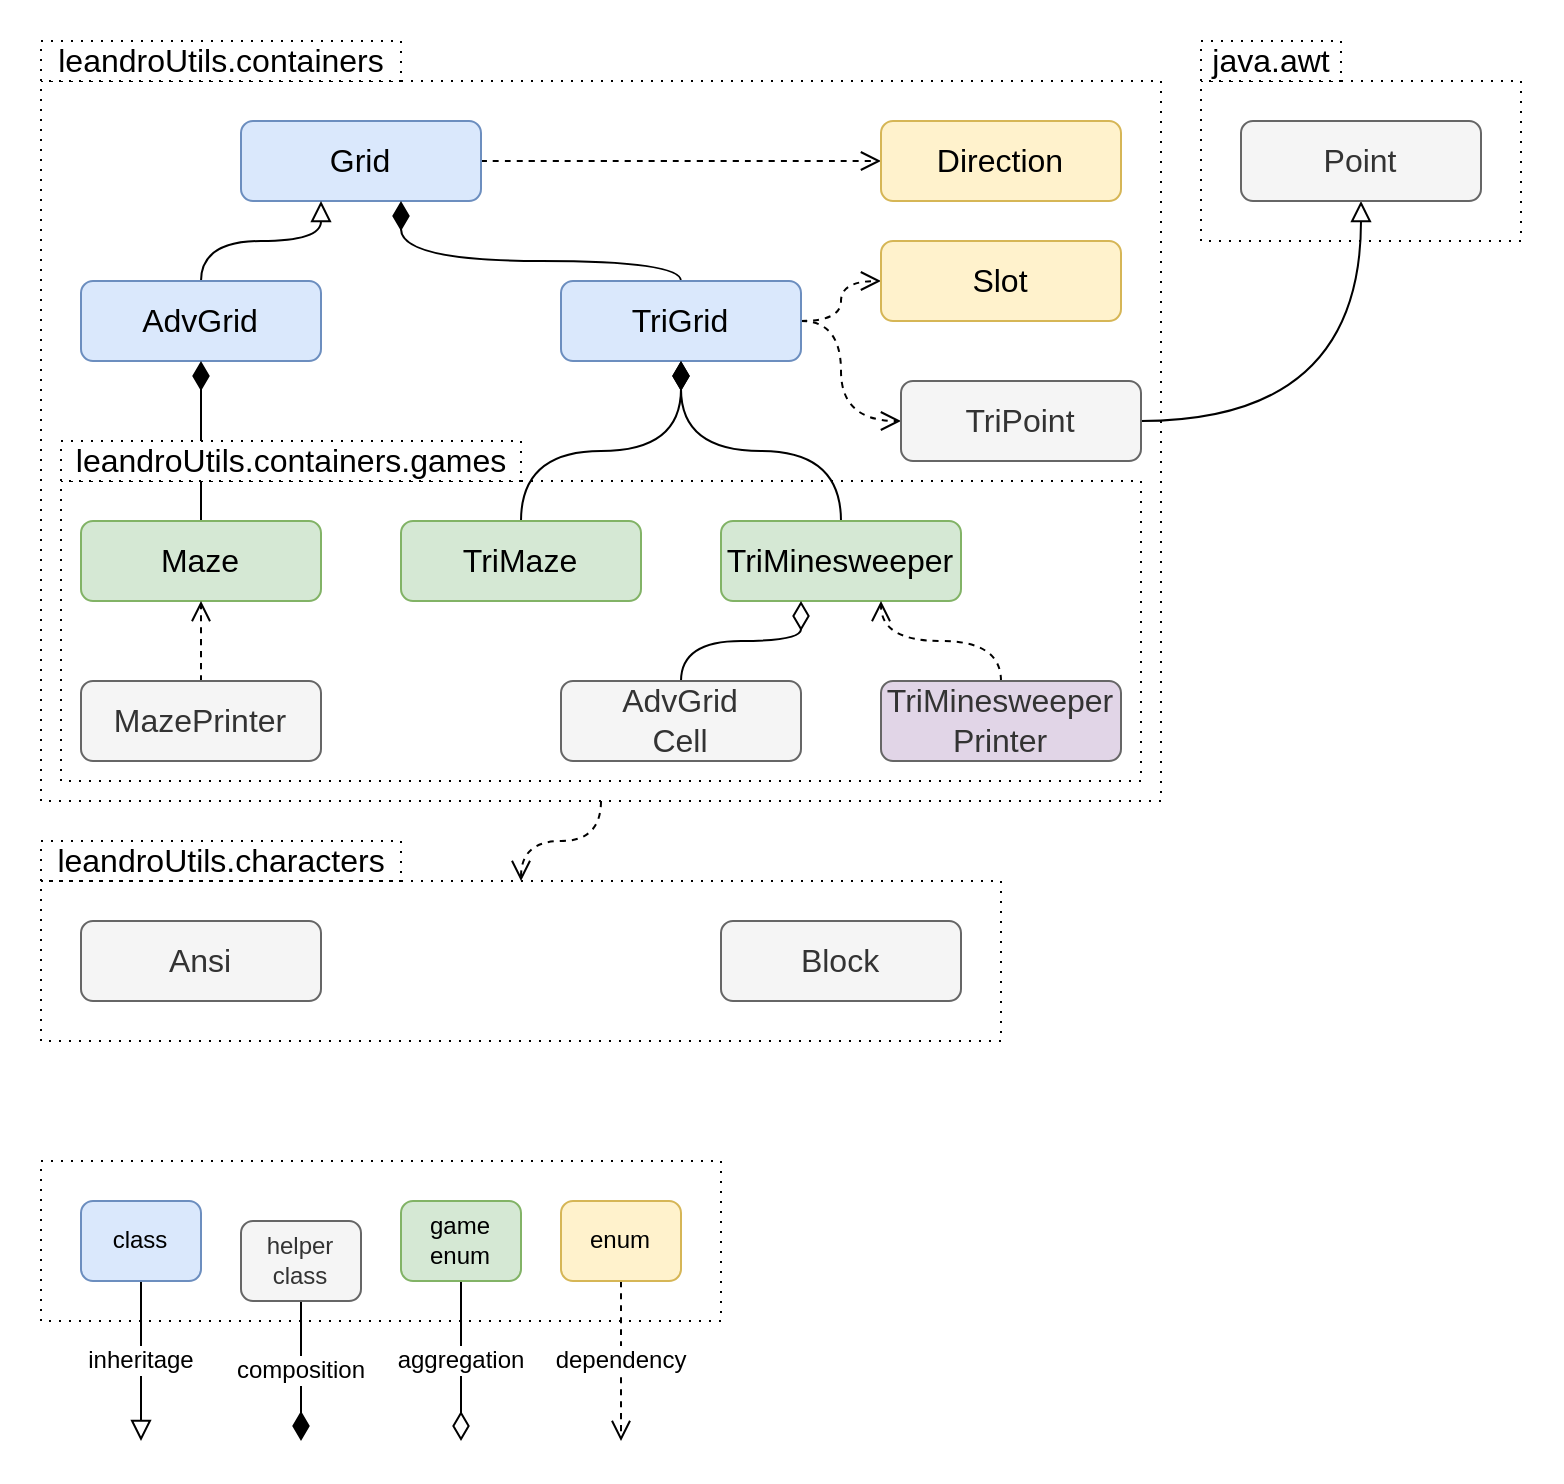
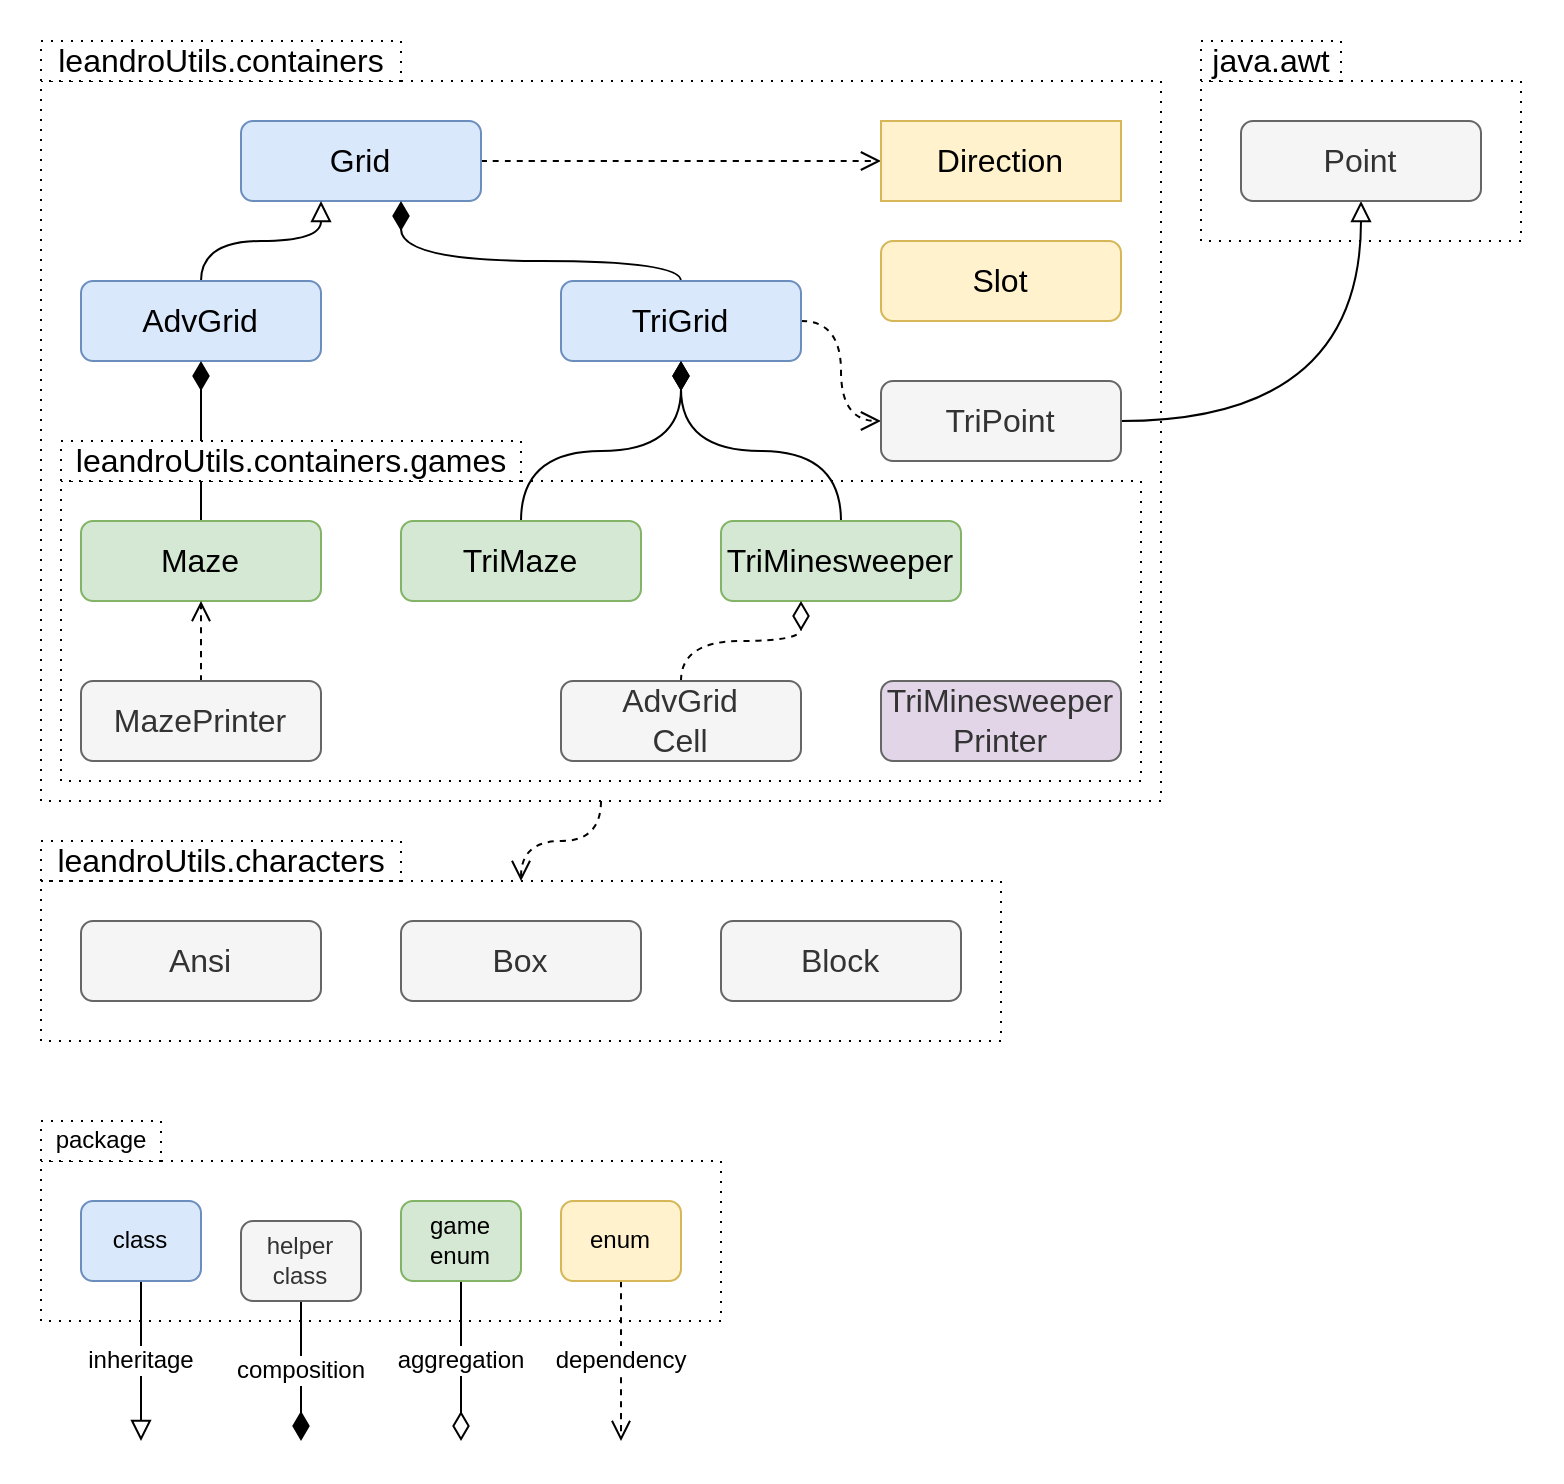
- <mxCell id="24" value="Direction" style="rounded=1;whiteSpace=wrap;html=1;fontSize=16;fillColor=#fff2cc;strokeColor=#d6b656;" parent="1" vertex="1"><mxGeometry x="440" y="60" width="120" height="40" as="geometry" /></mxCell>
+ <mxCell id="24" value="Direction" style="whiteSpace=wrap;html=1;fontSize=16;fillColor=#fff2cc;strokeColor=#d6b656;rounded=0;" parent="1" vertex="1"><mxGeometry x="440" y="60" width="120" height="40" as="geometry" /></mxCell>
- <mxCell id="12" style="edgeStyle=orthogonalEdgeStyle;curved=1;rounded=0;orthogonalLoop=1;jettySize=auto;html=1;dashed=1;fontSize=12;fontColor=#000000;endArrow=open;endFill=0;startSize=6;endSize=8;" parent="1" source="14" target="25" edge="1"><mxGeometry relative="1" as="geometry" /></mxCell>
- <mxCell id="22" value="TriPoint" style="rounded=1;whiteSpace=wrap;html=1;fontSize=16;fillColor=#f5f5f5;strokeColor=#666666;fontColor=#333333;" parent="1" vertex="1"><mxGeometry x="450" y="190" width="120" height="40" as="geometry" /></mxCell>
+ <mxCell id="22" value="TriPoint" style="rounded=1;whiteSpace=wrap;html=1;fontSize=16;fillColor=#f5f5f5;strokeColor=#666666;fontColor=#333333;" parent="1" vertex="1"><mxGeometry x="440" y="190" width="120" height="40" as="geometry" /></mxCell>
- <mxCell id="26" style="edgeStyle=orthogonalEdgeStyle;curved=1;rounded=0;orthogonalLoop=1;jettySize=auto;html=1;fontSize=12;fontColor=#000000;endArrow=diamondThin;endFill=0;startSize=6;endSize=12;" parent="1" source="27" target="20" edge="1"><mxGeometry relative="1" as="geometry"><Array as="points"><mxPoint x="340" y="320" /><mxPoint x="400" y="320" /></Array></mxGeometry></mxCell>
+ <mxCell id="26" style="edgeStyle=orthogonalEdgeStyle;curved=1;rounded=0;orthogonalLoop=1;jettySize=auto;html=1;fontSize=12;fontColor=#000000;endArrow=diamondThin;endFill=0;startSize=6;endSize=12;dashed=1;" parent="1" source="27" target="20" edge="1"><mxGeometry relative="1" as="geometry"><Array as="points"><mxPoint x="340" y="320" /><mxPoint x="400" y="320" /></Array></mxGeometry></mxCell>
- <mxCell id="30" style="edgeStyle=orthogonalEdgeStyle;curved=1;rounded=0;orthogonalLoop=1;jettySize=auto;html=1;dashed=1;fontSize=12;fontColor=#000000;endArrow=open;endFill=0;startSize=6;endSize=8;" parent="1" source="31" target="20" edge="1"><mxGeometry relative="1" as="geometry"><Array as="points"><mxPoint x="500" y="320" /><mxPoint x="440" y="320" /></Array></mxGeometry></mxCell>
+ <mxCell id="38" value="Box" style="rounded=1;whiteSpace=wrap;html=1;fontSize=16;fillColor=#f5f5f5;strokeColor=#666666;fontColor=#333333;" parent="1" vertex="1"><mxGeometry x="200" y="460" width="120" height="40" as="geometry" /></mxCell>
+ <mxCell id="48" value="package" style="text;html=1;align=center;verticalAlign=middle;resizable=0;points=[];autosize=1;strokeColor=default;fillColor=default;fontSize=12;fontColor=#000000;dashed=1;dashPattern=1 4;" parent="1" vertex="1"><mxGeometry x="20" y="560" width="60" height="20" as="geometry" /></mxCell>
